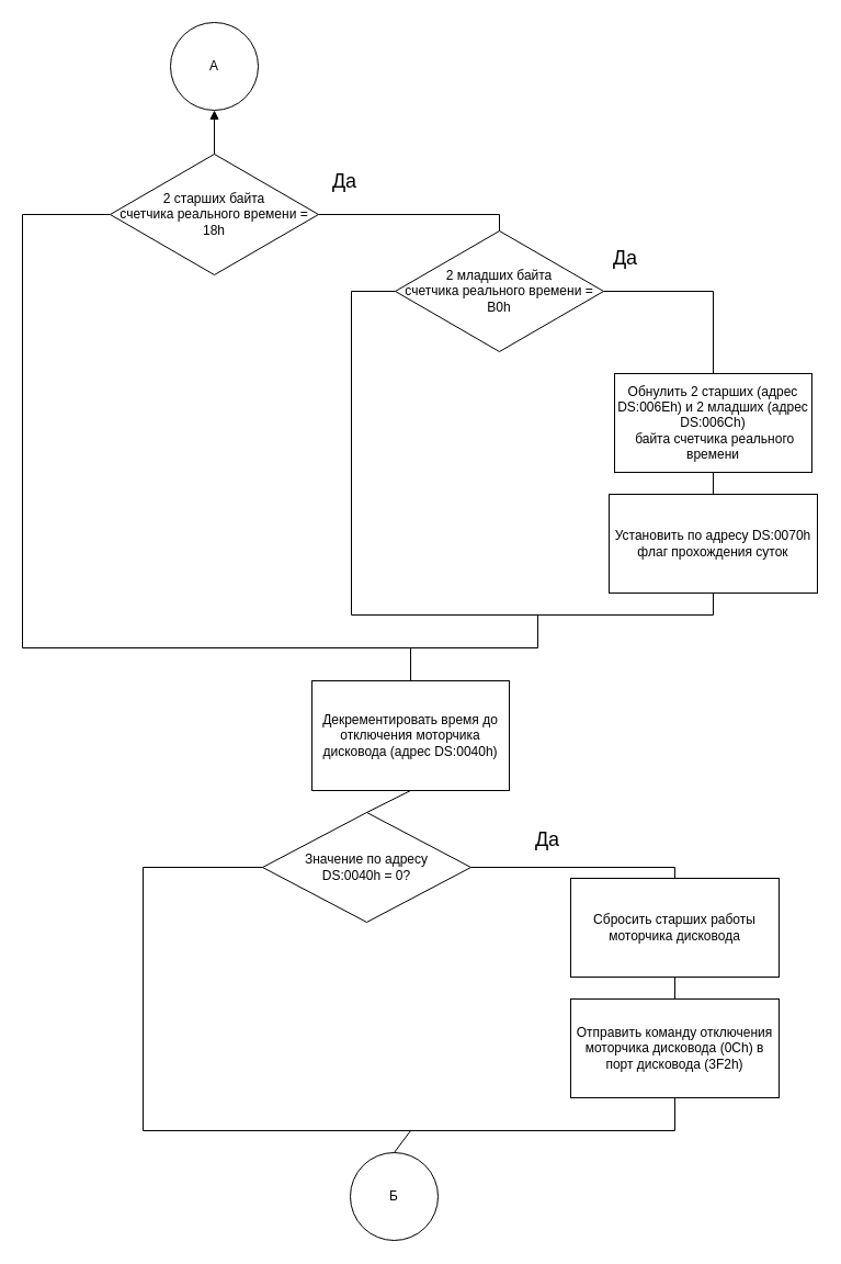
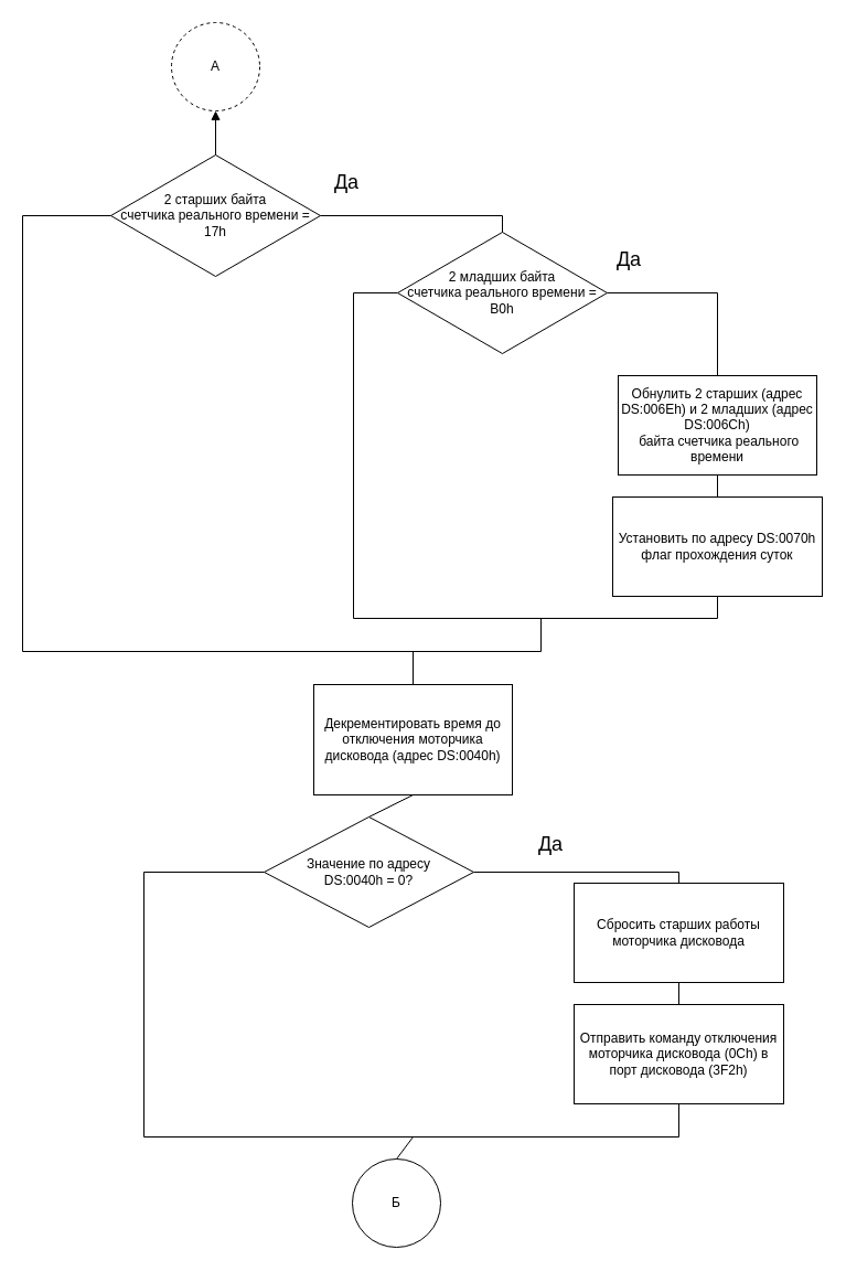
- <mxCell id="2" value="A" style="ellipse;whiteSpace=wrap;html=1;aspect=fixed;" parent="1" vertex="1"><mxGeometry x="155" y="20" width="80" height="80" as="geometry" /></mxCell>
+ <mxCell id="2" value="A" style="ellipse;whiteSpace=wrap;html=1;aspect=fixed;dashed=1;" parent="1" vertex="1"><mxGeometry x="155" y="20" width="80" height="80" as="geometry" /></mxCell>
- <mxCell id="3" value="2 старших байта&lt;br&gt;счетчика реального времени = 18h" style="rhombus;whiteSpace=wrap;html=1;" parent="1" vertex="1"><mxGeometry x="100" y="140" width="190" height="110" as="geometry" /></mxCell>
+ <mxCell id="3" value="2 старших байта&lt;br&gt;счетчика реального времени = 17h" style="rhombus;whiteSpace=wrap;html=1;" parent="1" vertex="1"><mxGeometry x="100" y="140" width="190" height="110" as="geometry" /></mxCell>
